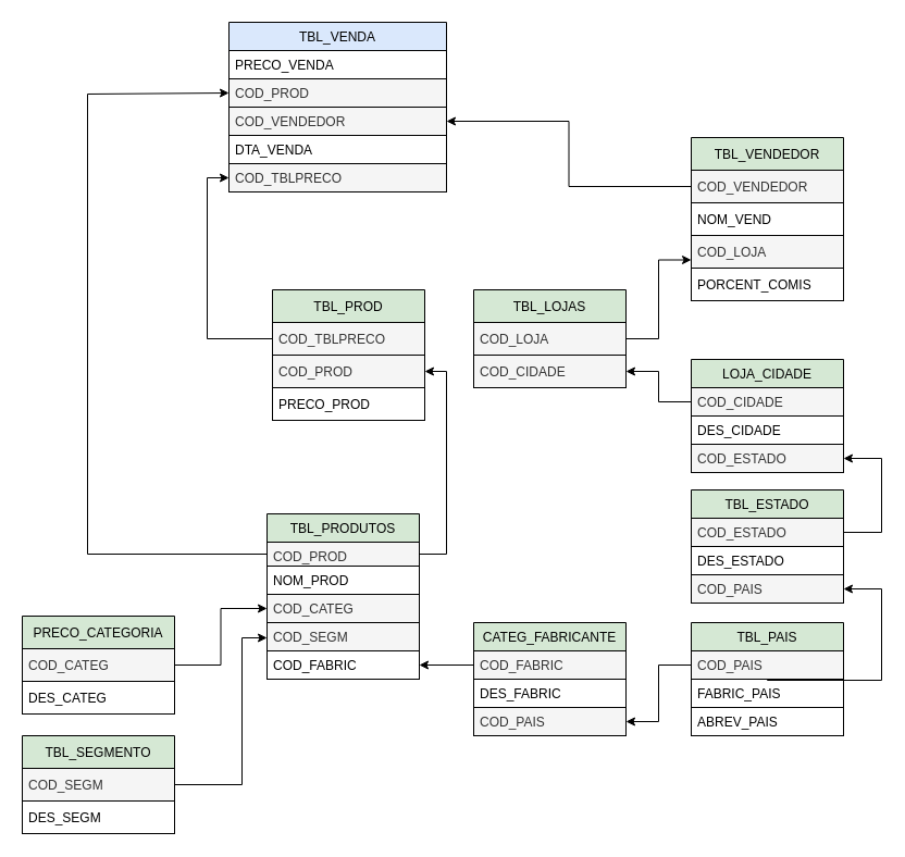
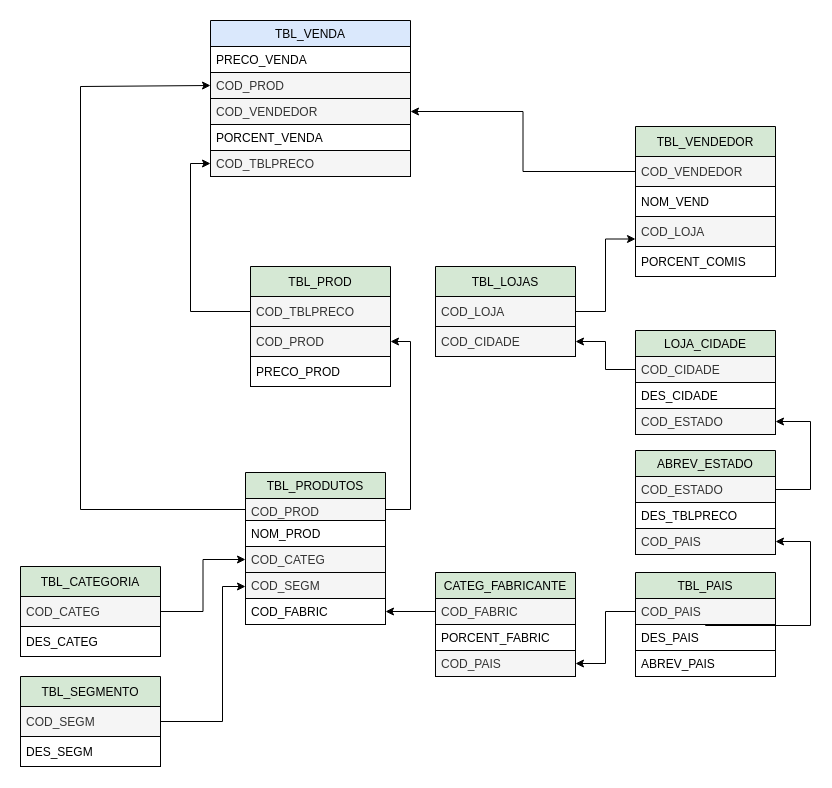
- <mxCell id="25" value="DTA_VENDA" style="text;strokeColor=#000000;fillColor=none;align=left;verticalAlign=top;spacingLeft=4;spacingRight=4;overflow=hidden;rotatable=0;points=[[0,0.5],[1,0.5]];portConstraint=eastwest;" vertex="1" parent="21"><mxGeometry y="104" width="200" height="26" as="geometry" /></mxCell>
+ <mxCell id="25" value="PORCENT_VENDA" style="text;strokeColor=#000000;fillColor=none;align=left;verticalAlign=top;spacingLeft=4;spacingRight=4;overflow=hidden;rotatable=0;points=[[0,0.5],[1,0.5]];portConstraint=eastwest;" vertex="1" parent="21"><mxGeometry y="104" width="200" height="26" as="geometry" /></mxCell>
- <mxCell id="17" value="TBL_ESTADO" style="swimlane;fontStyle=0;childLayout=stackLayout;horizontal=1;startSize=26;fillColor=#d5e8d4;horizontalStack=0;resizeParent=1;resizeParentMax=0;resizeLast=0;collapsible=1;marginBottom=0;strokeColor=#000000;" vertex="1" parent="1"><mxGeometry x="635" y="450" width="140" height="104" as="geometry" /></mxCell>
+ <mxCell id="17" value="ABREV_ESTADO" style="swimlane;fontStyle=0;childLayout=stackLayout;horizontal=1;startSize=26;fillColor=#d5e8d4;horizontalStack=0;resizeParent=1;resizeParentMax=0;resizeLast=0;collapsible=1;marginBottom=0;strokeColor=#000000;" vertex="1" parent="1"><mxGeometry x="635" y="450" width="140" height="104" as="geometry" /></mxCell>
- <mxCell id="19" value="DES_ESTADO" style="text;strokeColor=#000000;fillColor=none;align=left;verticalAlign=top;spacingLeft=4;spacingRight=4;overflow=hidden;rotatable=0;points=[[0,0.5],[1,0.5]];portConstraint=eastwest;" vertex="1" parent="17"><mxGeometry y="52" width="140" height="26" as="geometry" /></mxCell>
+ <mxCell id="19" value="DES_TBLPRECO" style="text;strokeColor=#000000;fillColor=none;align=left;verticalAlign=top;spacingLeft=4;spacingRight=4;overflow=hidden;rotatable=0;points=[[0,0.5],[1,0.5]];portConstraint=eastwest;" vertex="1" parent="17"><mxGeometry y="52" width="140" height="26" as="geometry" /></mxCell>
- <mxCell id="5" value="PRECO_CATEGORIA" style="swimlane;fontStyle=0;childLayout=stackLayout;horizontal=1;startSize=30;horizontalStack=0;resizeParent=1;resizeParentMax=0;resizeLast=0;collapsible=1;marginBottom=0;fillColor=#d5e8d4;strokeColor=#000000;" parent="1" vertex="1"><mxGeometry x="20" y="566" width="140" height="90" as="geometry" /></mxCell>
+ <mxCell id="5" value="TBL_CATEGORIA" style="swimlane;fontStyle=0;childLayout=stackLayout;horizontal=1;startSize=30;horizontalStack=0;resizeParent=1;resizeParentMax=0;resizeLast=0;collapsible=1;marginBottom=0;fillColor=#d5e8d4;strokeColor=#000000;" parent="1" vertex="1"><mxGeometry x="20" y="566" width="140" height="90" as="geometry" /></mxCell>
- <mxCell id="37" value="DES_FABRIC" style="text;strokeColor=#000000;fillColor=none;align=left;verticalAlign=top;spacingLeft=4;spacingRight=4;overflow=hidden;rotatable=0;points=[[0,0.5],[1,0.5]];portConstraint=eastwest;" vertex="1" parent="35"><mxGeometry y="52" width="140" height="26" as="geometry" /></mxCell>
+ <mxCell id="37" value="PORCENT_FABRIC" style="text;strokeColor=#000000;fillColor=none;align=left;verticalAlign=top;spacingLeft=4;spacingRight=4;overflow=hidden;rotatable=0;points=[[0,0.5],[1,0.5]];portConstraint=eastwest;" vertex="1" parent="35"><mxGeometry y="52" width="140" height="26" as="geometry" /></mxCell>
- <mxCell id="29" value="FABRIC_PAIS" style="text;strokeColor=#000000;fillColor=none;align=left;verticalAlign=top;spacingLeft=4;spacingRight=4;overflow=hidden;rotatable=0;points=[[0,0.5],[1,0.5]];portConstraint=eastwest;" vertex="1" parent="27"><mxGeometry y="52" width="140" height="26" as="geometry" /></mxCell>
+ <mxCell id="29" value="DES_PAIS" style="text;strokeColor=#000000;fillColor=none;align=left;verticalAlign=top;spacingLeft=4;spacingRight=4;overflow=hidden;rotatable=0;points=[[0,0.5],[1,0.5]];portConstraint=eastwest;" vertex="1" parent="27"><mxGeometry y="52" width="140" height="26" as="geometry" /></mxCell>
